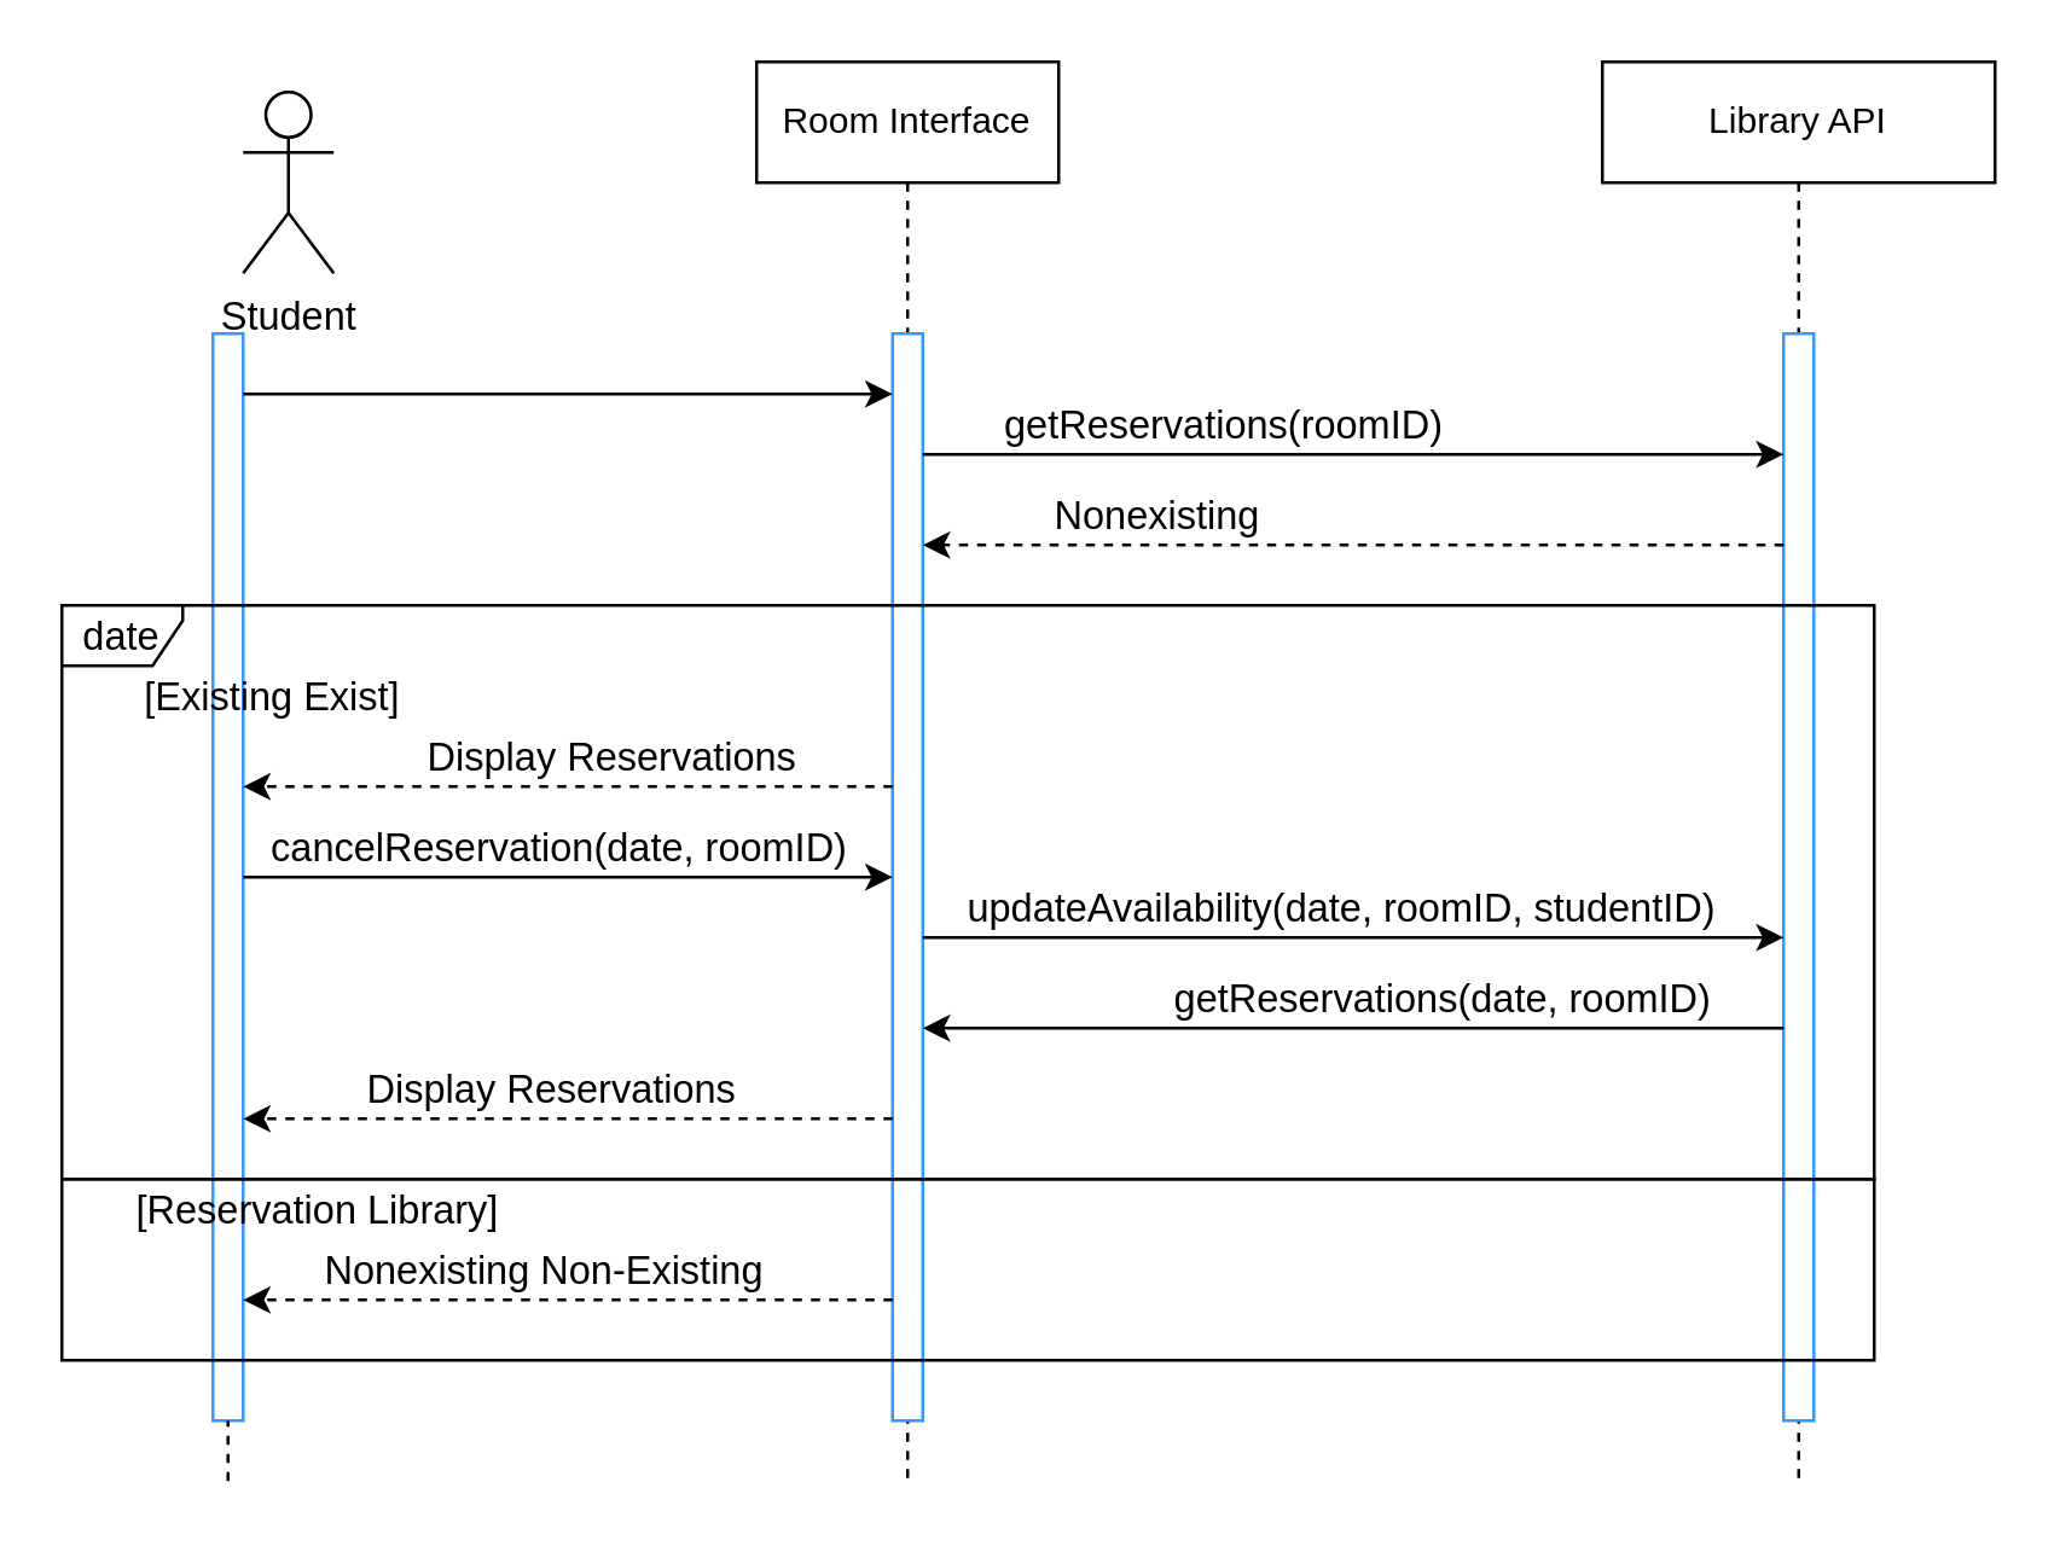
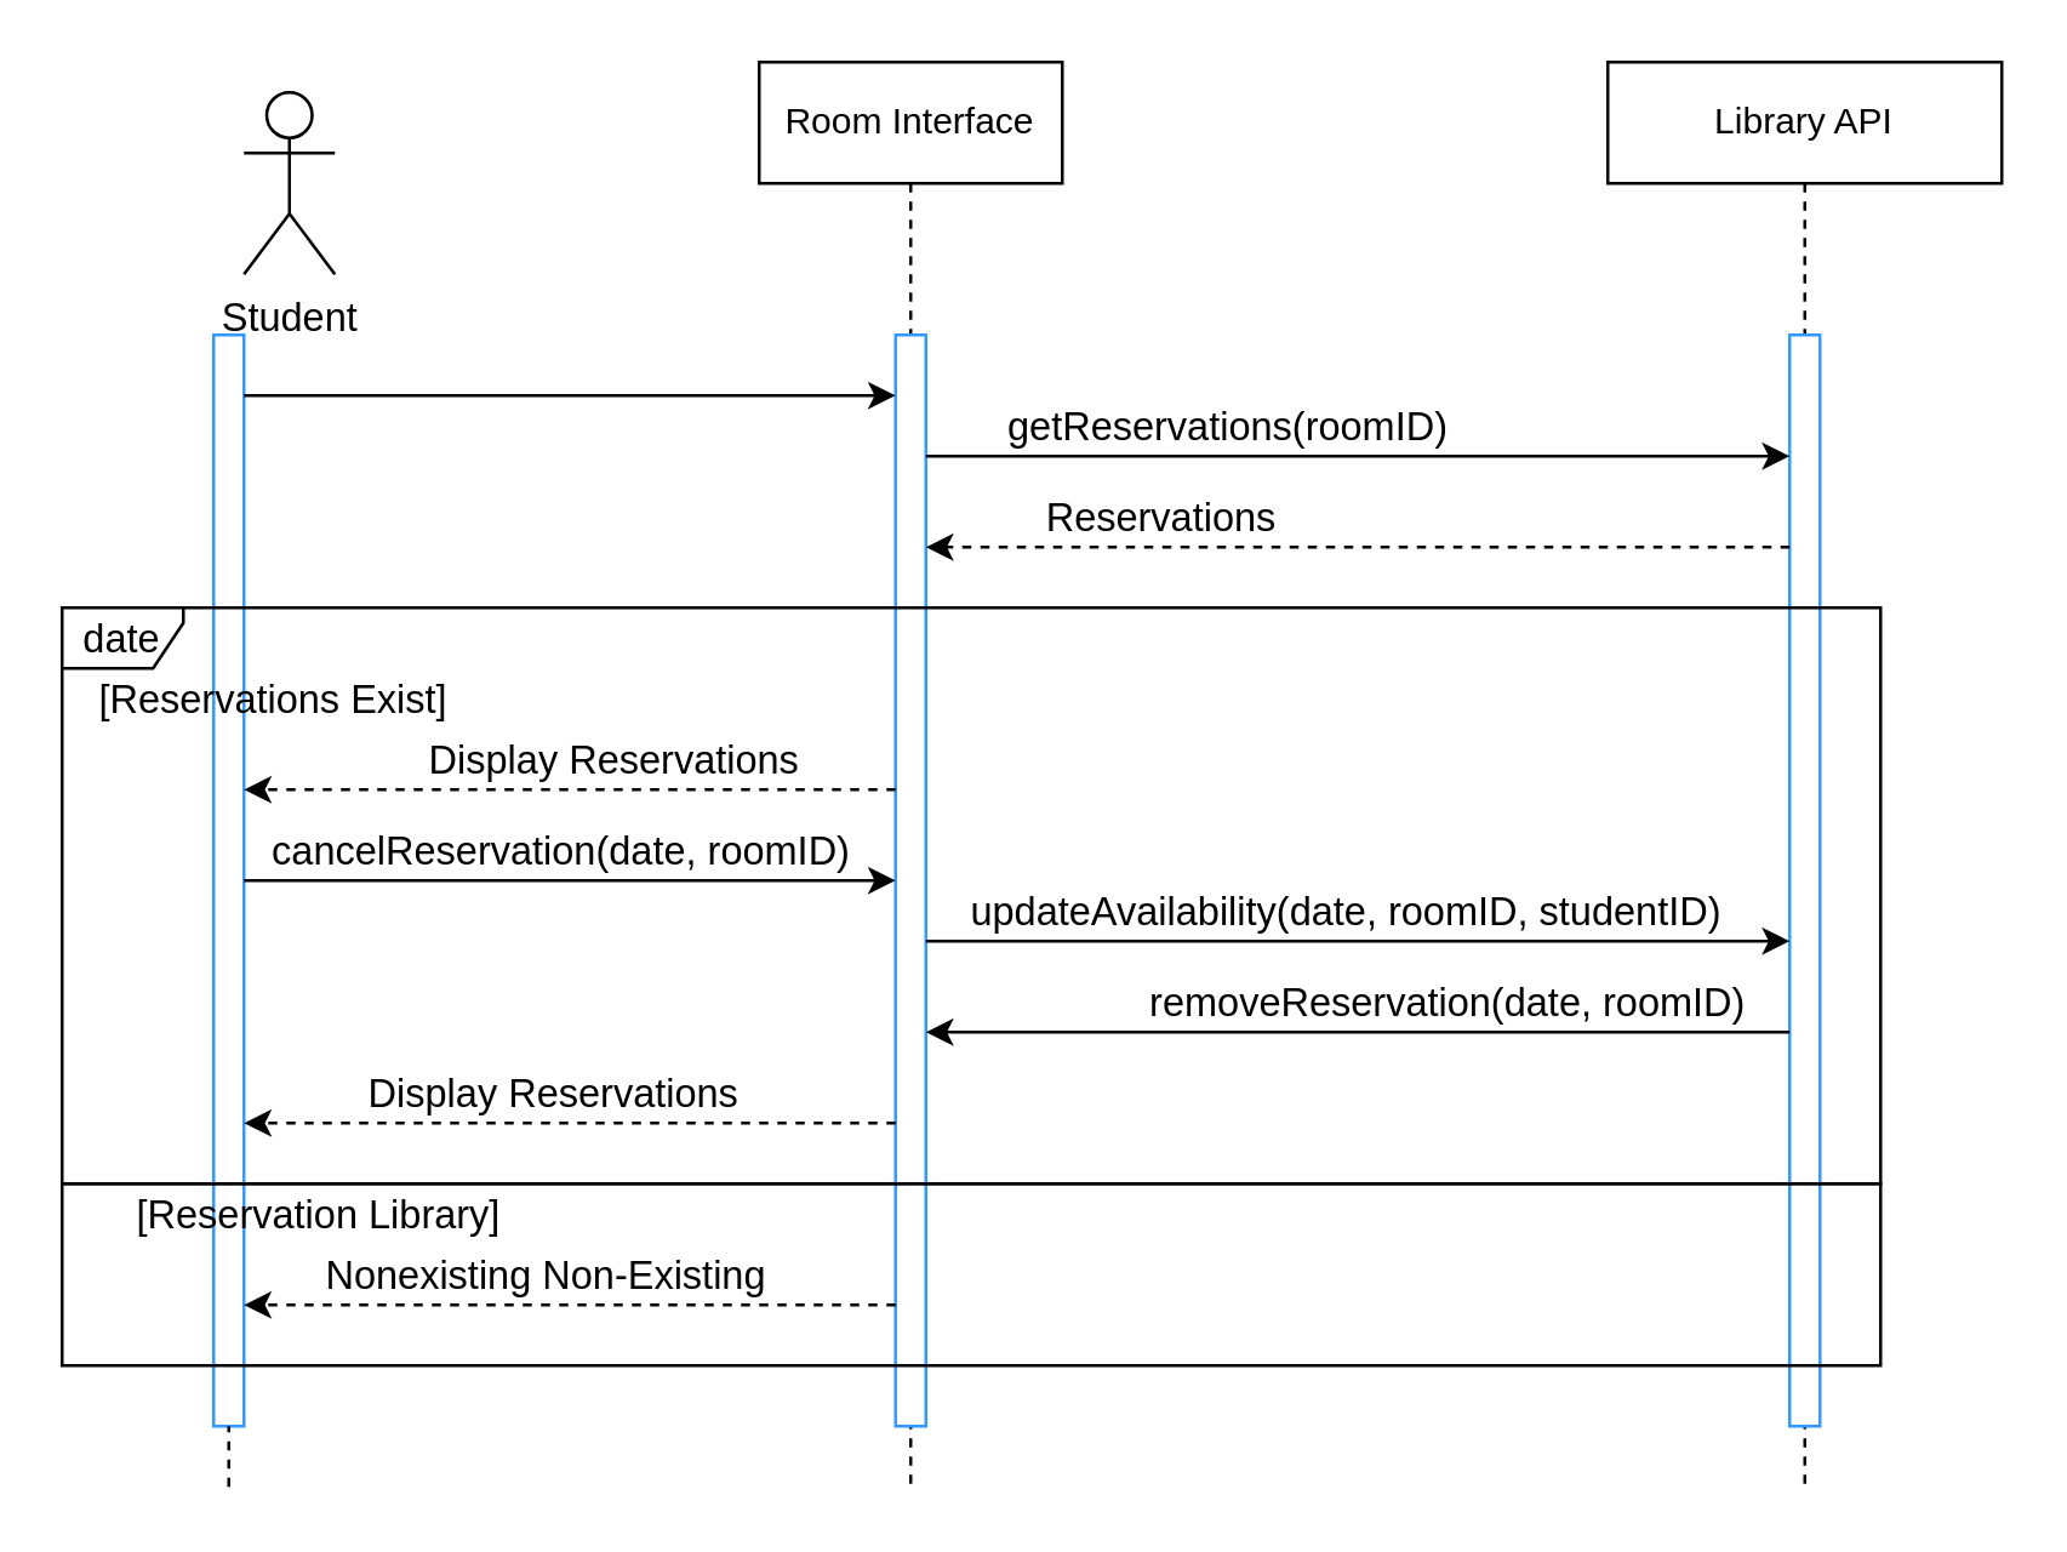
- <mxCell id="14" value="Nonexisting" style="text;html=1;strokeColor=none;fillColor=none;align=center;verticalAlign=middle;whiteSpace=wrap;rounded=0;fontSize=13;" parent="1" vertex="1"><mxGeometry x="337.5" y="160" width="90" height="20" as="geometry" /></mxCell>
+ <mxCell id="14" value="Reservations" style="text;html=1;strokeColor=none;fillColor=none;align=center;verticalAlign=middle;whiteSpace=wrap;rounded=0;fontSize=13;" parent="1" vertex="1"><mxGeometry x="337.5" y="160" width="90" height="20" as="geometry" /></mxCell>
- <mxCell id="12" value="[Existing Exist]" style="text;html=1;strokeColor=none;fillColor=none;align=center;verticalAlign=middle;whiteSpace=wrap;rounded=0;fontSize=13;" parent="1" vertex="1"><mxGeometry x="20" y="220" width="140" height="20" as="geometry" /></mxCell>
+ <mxCell id="12" value="[Reservations Exist]" style="text;html=1;strokeColor=none;fillColor=none;align=center;verticalAlign=middle;whiteSpace=wrap;rounded=0;fontSize=13;" parent="1" vertex="1"><mxGeometry x="20" y="220" width="140" height="20" as="geometry" /></mxCell>
- <mxCell id="17" value="getReservations(date, roomID)" style="text;html=1;strokeColor=none;fillColor=none;align=center;verticalAlign=middle;whiteSpace=wrap;rounded=0;fontSize=13;" parent="1" vertex="1"><mxGeometry x="365" y="320" width="225" height="20" as="geometry" /></mxCell>
+ <mxCell id="17" value="removeReservation(date, roomID)" style="text;html=1;strokeColor=none;fillColor=none;align=center;verticalAlign=middle;whiteSpace=wrap;rounded=0;fontSize=13;" parent="1" vertex="1"><mxGeometry x="365" y="320" width="225" height="20" as="geometry" /></mxCell>
